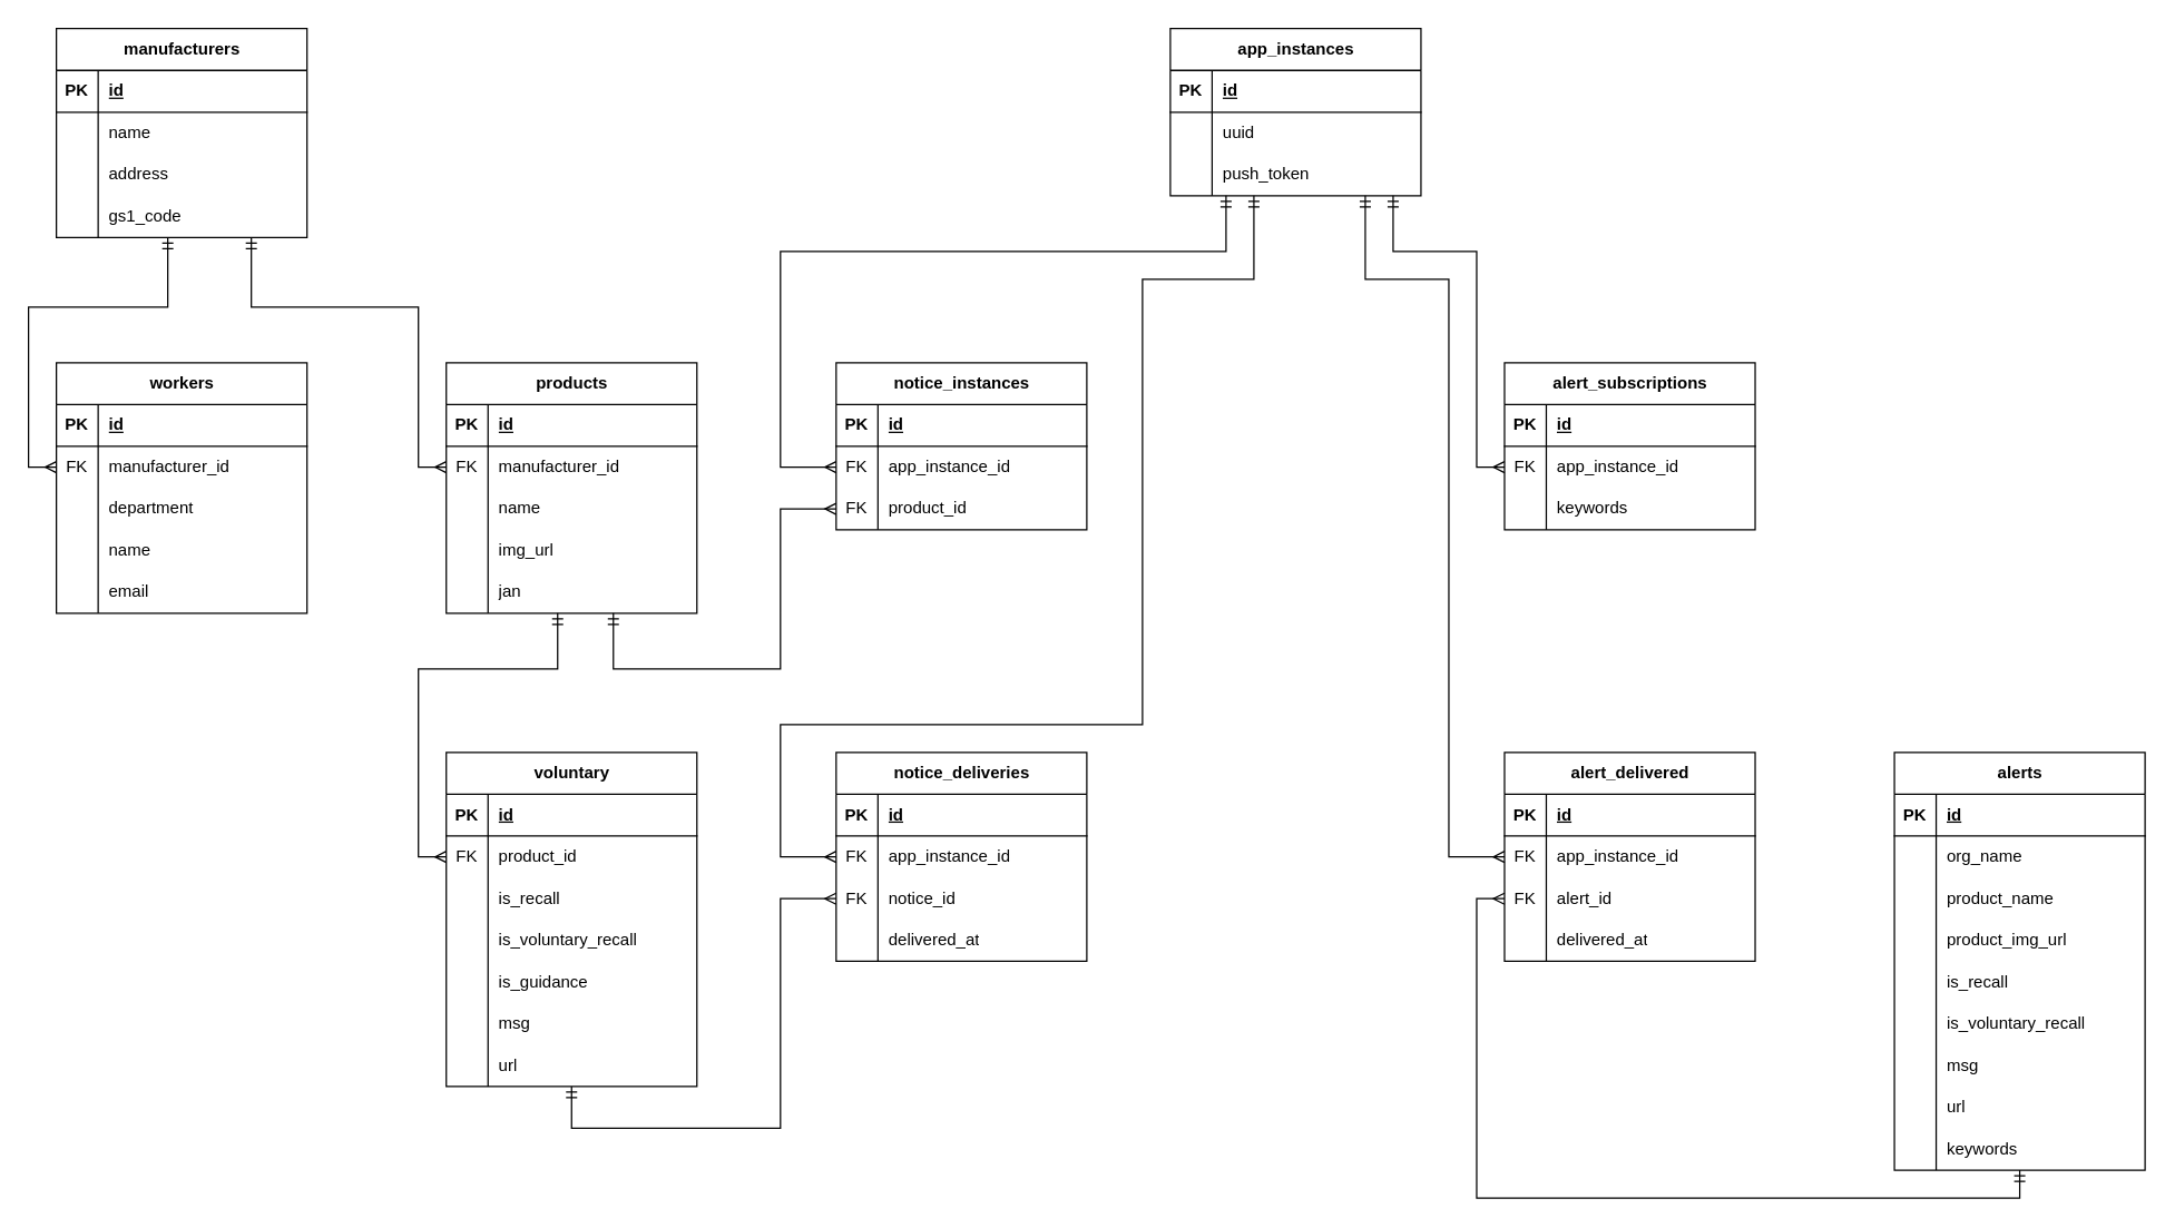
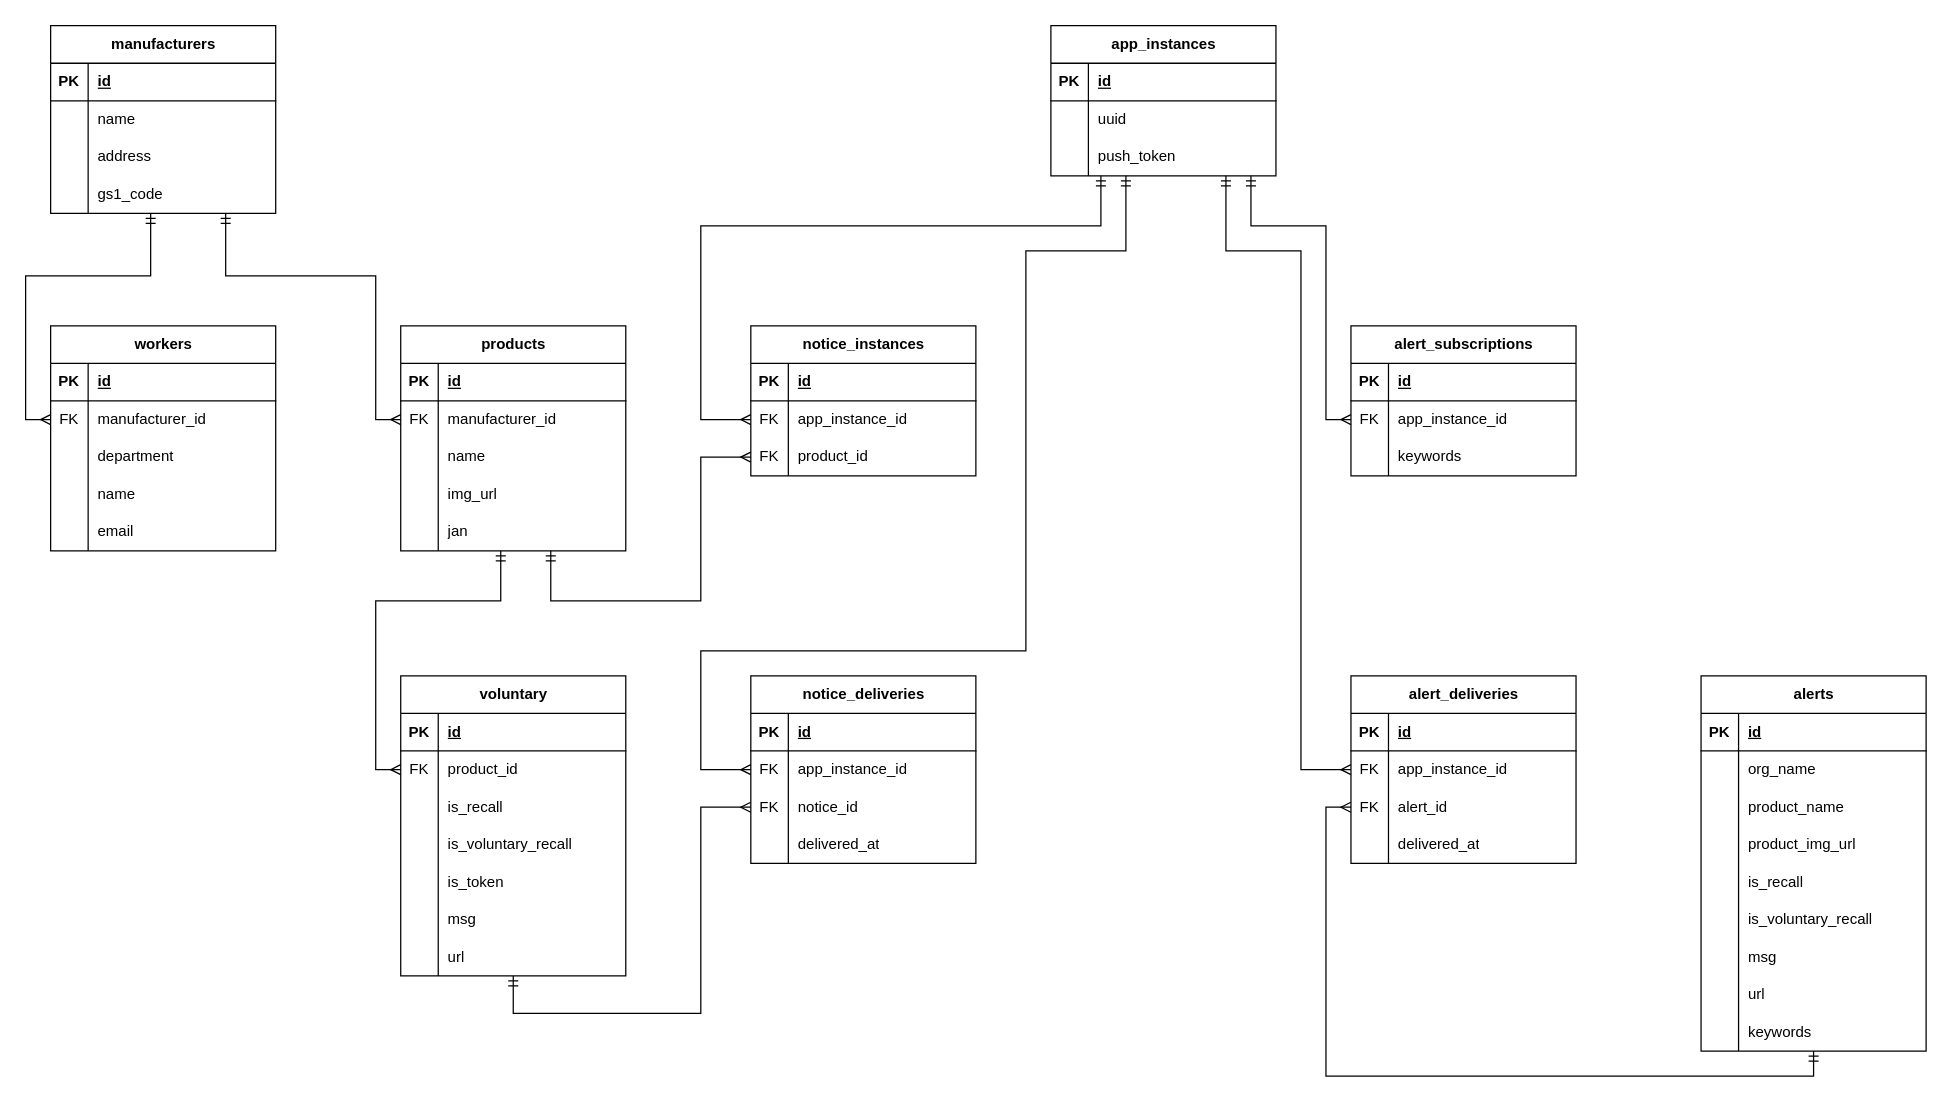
- <mxCell id="117" value="alert_delivered" style="shape=table;startSize=30;container=1;collapsible=1;childLayout=tableLayout;fixedRows=1;rowLines=0;fontStyle=1;align=center;resizeLast=1;html=1;" parent="1" vertex="1"><mxGeometry x="1080" y="540" width="180" height="150" as="geometry" /></mxCell>
+ <mxCell id="117" value="alert_deliveries" style="shape=table;startSize=30;container=1;collapsible=1;childLayout=tableLayout;fixedRows=1;rowLines=0;fontStyle=1;align=center;resizeLast=1;html=1;" parent="1" vertex="1"><mxGeometry x="1080" y="540" width="180" height="150" as="geometry" /></mxCell>
- <mxCell id="62" value="is_guidance" style="shape=partialRectangle;connectable=0;fillColor=none;top=0;left=0;bottom=0;right=0;align=left;spacingLeft=6;overflow=hidden;whiteSpace=wrap;html=1;" parent="60" vertex="1"><mxGeometry x="30" width="150" height="30" as="geometry"><mxRectangle width="150" height="30" as="alternateBounds" /></mxGeometry></mxCell>
+ <mxCell id="62" value="is_token" style="shape=partialRectangle;connectable=0;fillColor=none;top=0;left=0;bottom=0;right=0;align=left;spacingLeft=6;overflow=hidden;whiteSpace=wrap;html=1;" parent="60" vertex="1"><mxGeometry x="30" width="150" height="30" as="geometry"><mxRectangle width="150" height="30" as="alternateBounds" /></mxGeometry></mxCell>
